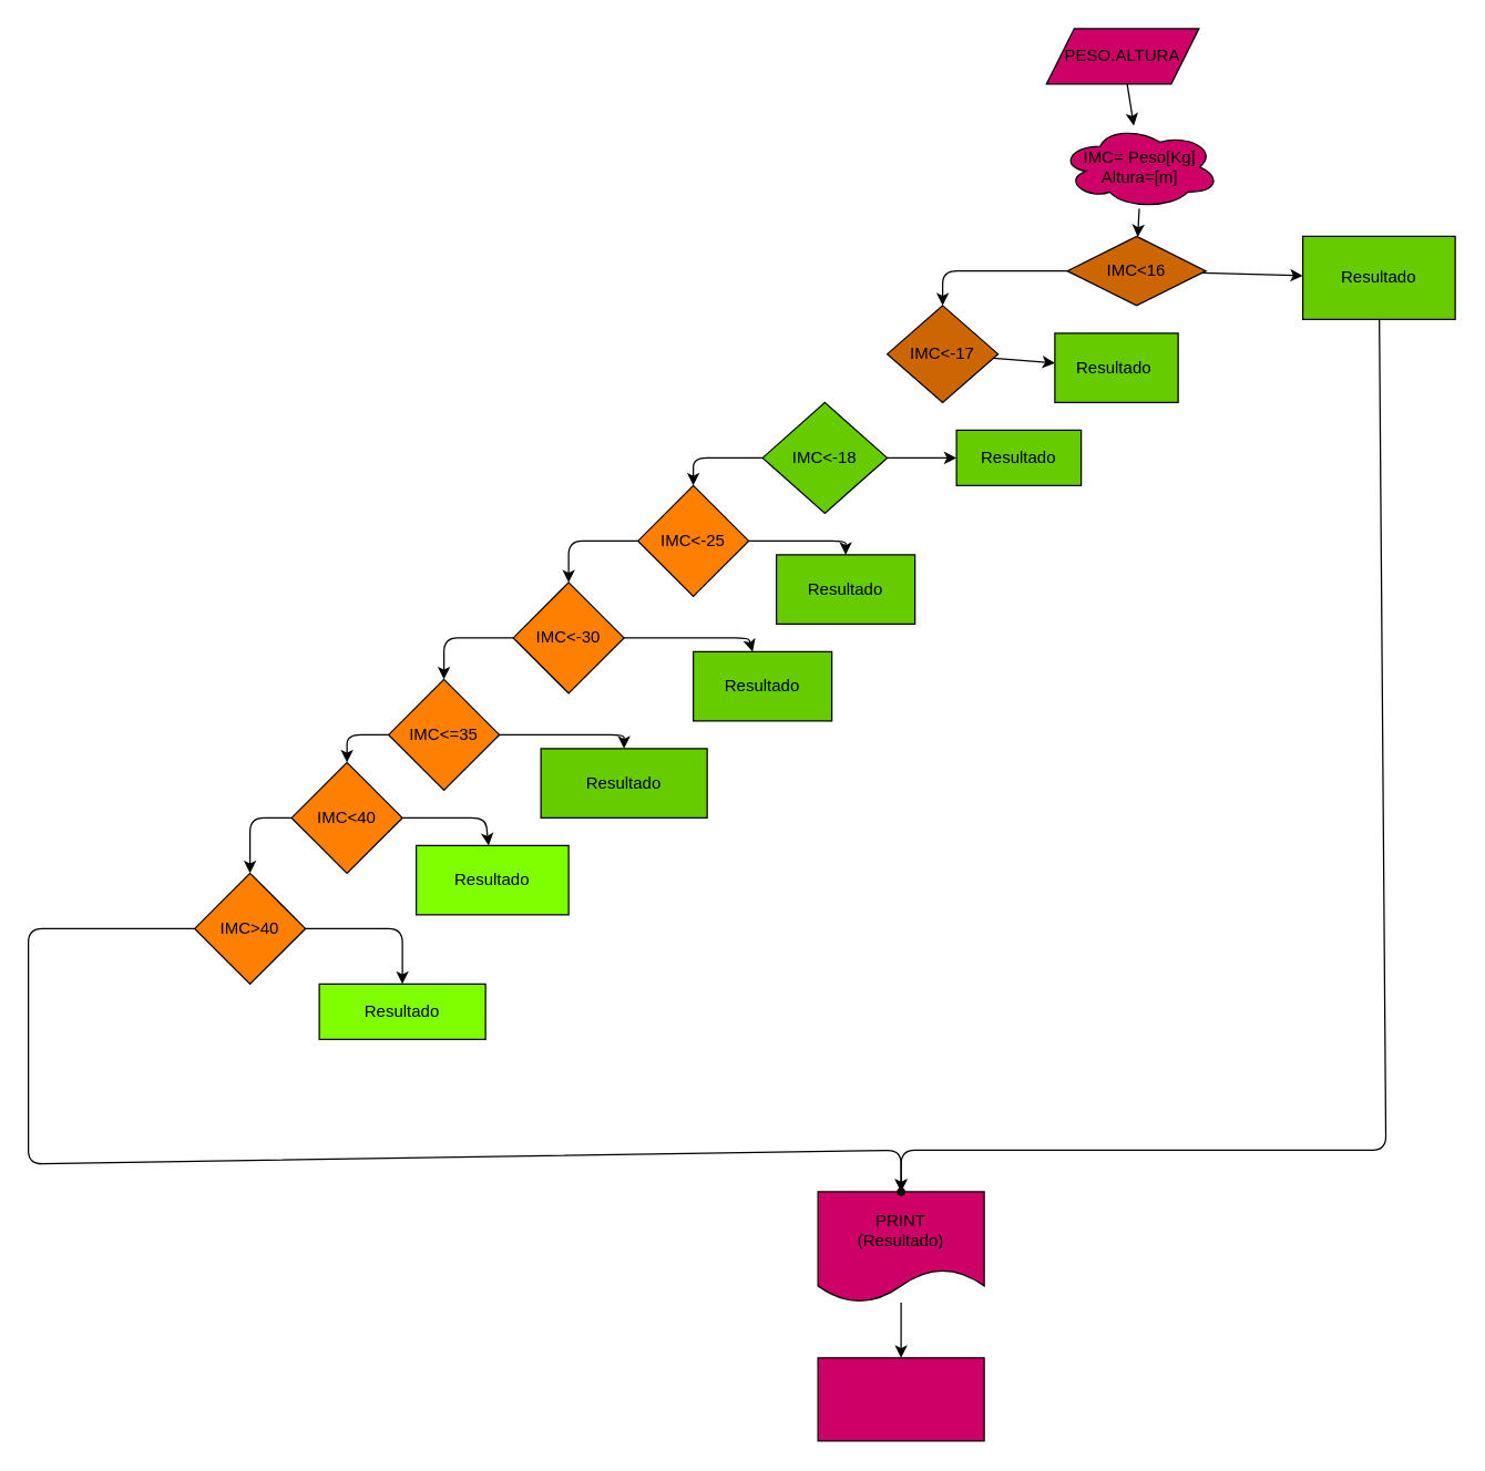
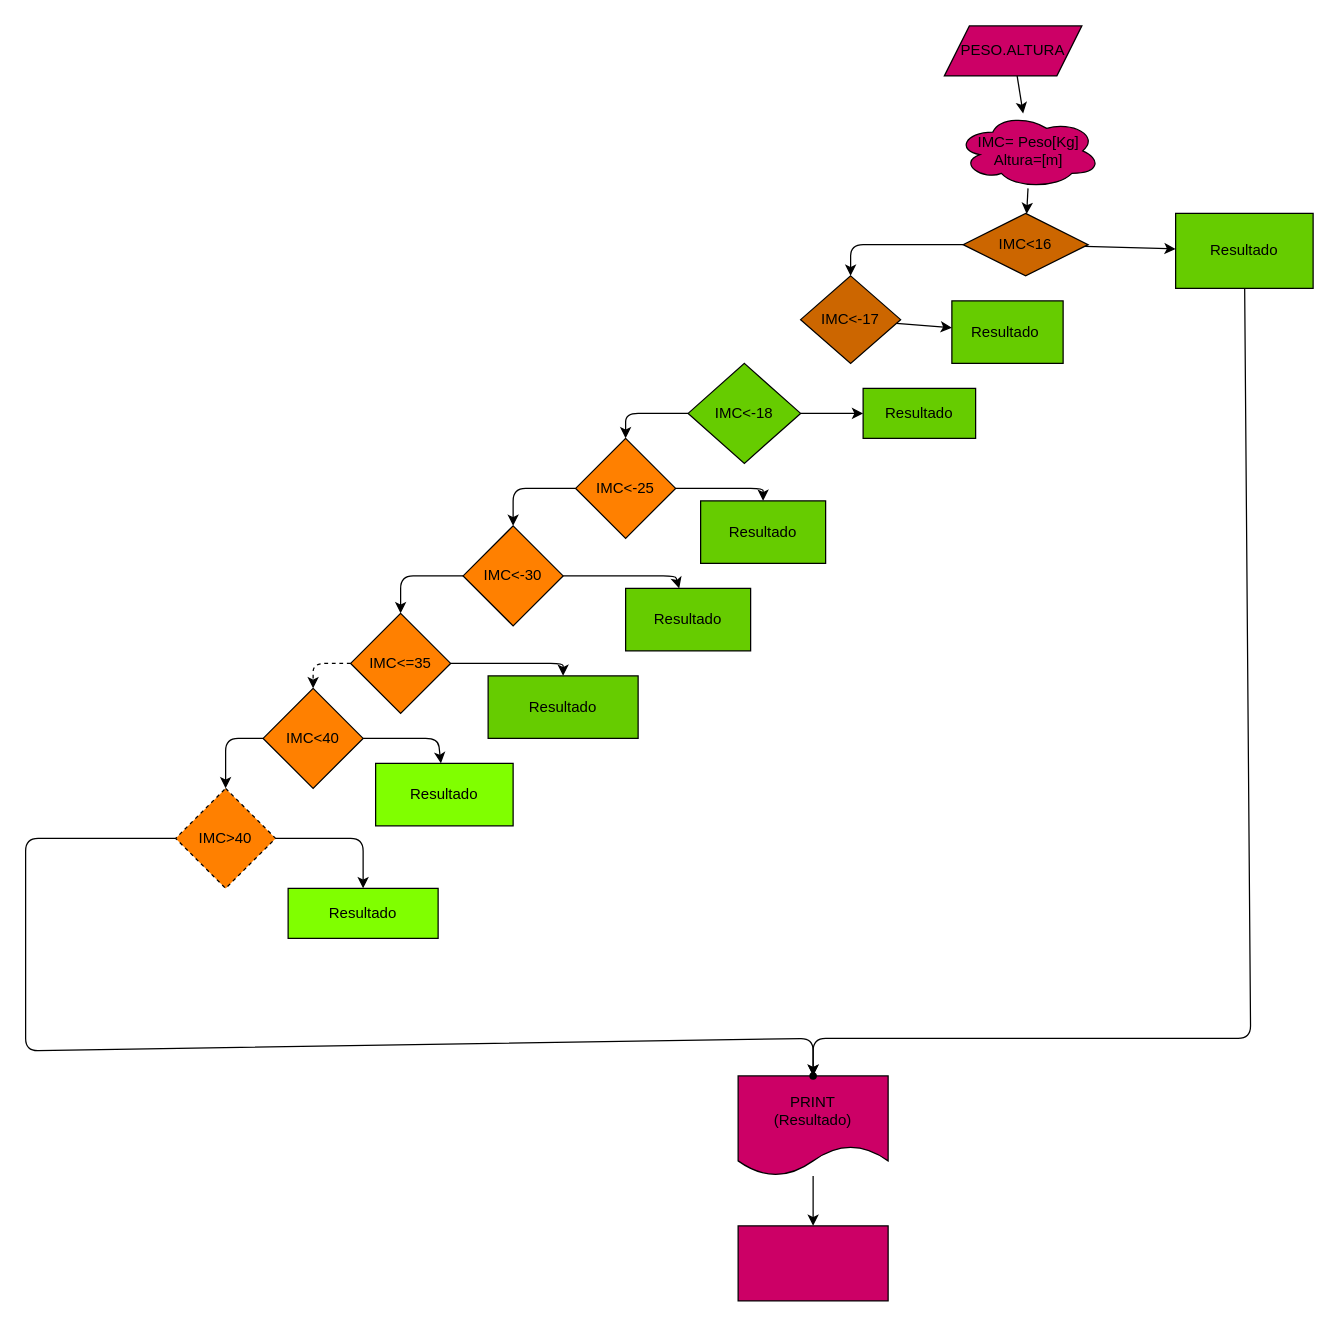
- <mxCell id="24" value="" style="edgeStyle=none;html=1;" edge="1" parent="1" source="26" target="29"><mxGeometry relative="1" as="geometry"><Array as="points"><mxPoint x="250" y="530" /></Array></mxGeometry></mxCell>
+ <mxCell id="24" value="" style="edgeStyle=none;html=1;dashed=1;" edge="1" parent="1" source="26" target="29"><mxGeometry relative="1" as="geometry"><Array as="points"><mxPoint x="250" y="530" /></Array></mxGeometry></mxCell>
- <mxCell id="32" value="IMC&amp;gt;40" style="rhombus;whiteSpace=wrap;html=1;fillColor=#FF8000;" vertex="1" parent="1"><mxGeometry x="140" y="630" width="80" height="80" as="geometry" /></mxCell>
+ <mxCell id="32" value="IMC&amp;gt;40" style="rhombus;whiteSpace=wrap;html=1;fillColor=#FF8000;dashed=1;" vertex="1" parent="1"><mxGeometry x="140" y="630" width="80" height="80" as="geometry" /></mxCell>
